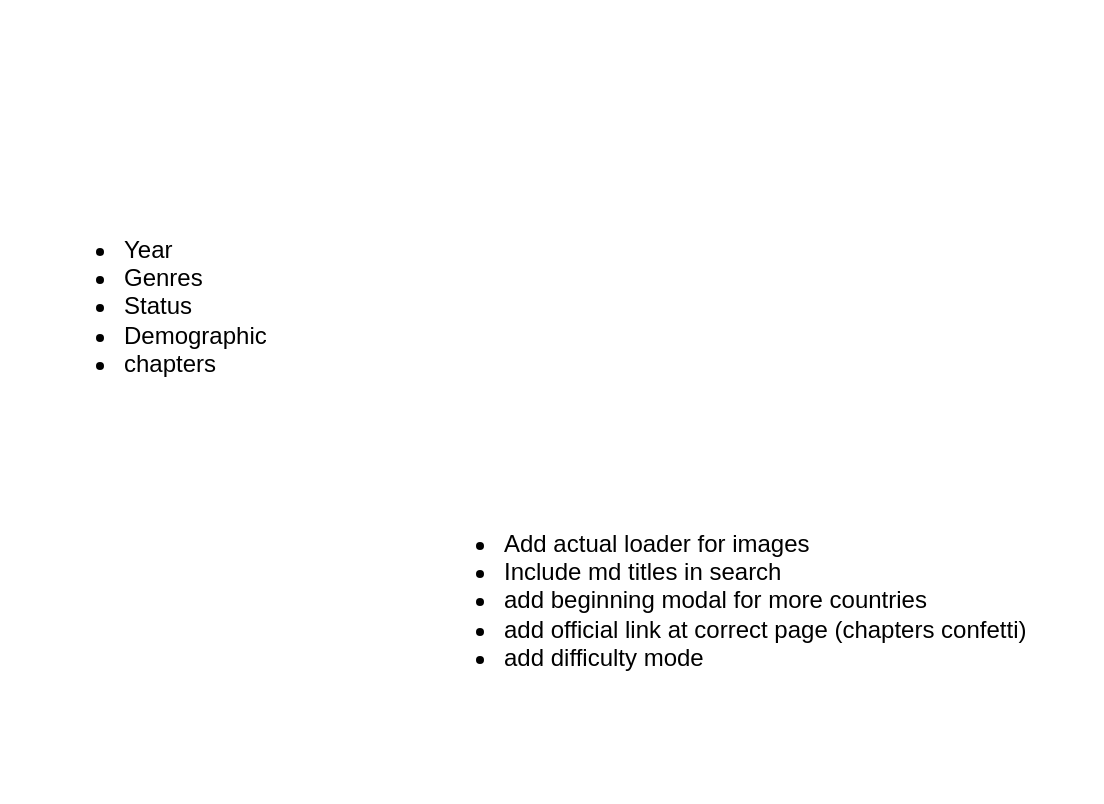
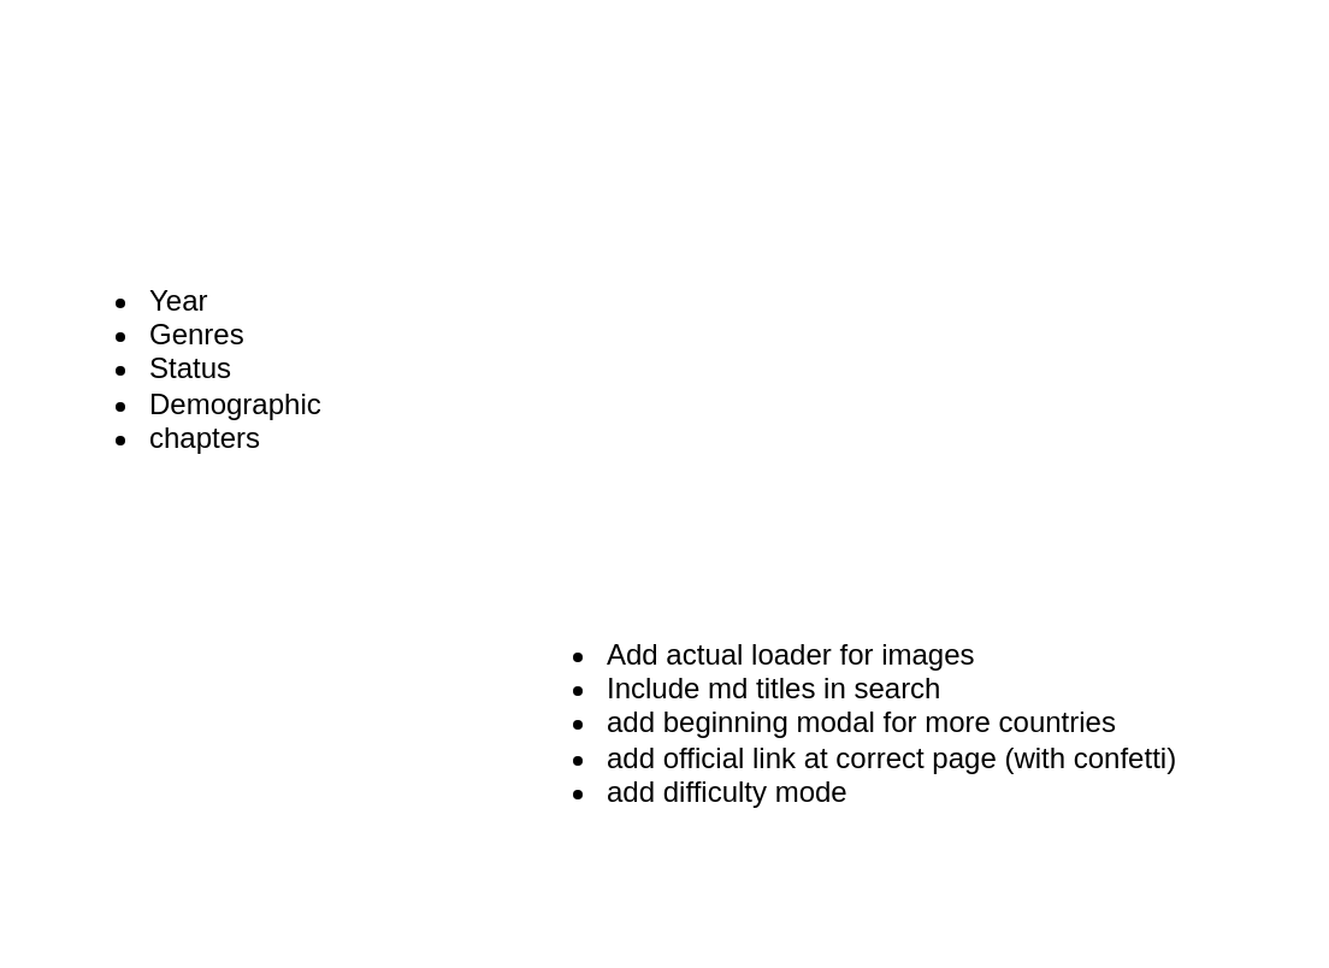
- <mxCell id="2" value="&lt;ul&gt;&lt;li&gt;&lt;span style=&quot;background-color: initial;&quot;&gt;Add actual loader for images&lt;/span&gt;&lt;/li&gt;&lt;li&gt;&lt;span style=&quot;background-color: initial;&quot;&gt;Include md titles in search&lt;/span&gt;&lt;/li&gt;&lt;li&gt;&lt;span style=&quot;background-color: initial;&quot;&gt;add beginning modal for more countries&lt;/span&gt;&lt;/li&gt;&lt;li&gt;&lt;span style=&quot;background-color: initial;&quot;&gt;add official link at correct page (chapters confetti)&lt;/span&gt;&lt;/li&gt;&lt;li&gt;&lt;span style=&quot;background-color: initial;&quot;&gt;add difficulty mode&lt;/span&gt;&lt;/li&gt;&lt;/ul&gt;" style="text;html=1;whiteSpace=wrap;verticalAlign=middle;overflow=hidden;fillColor=default;" vertex="1" parent="1"><mxGeometry x="210" y="220" width="320" height="160" as="geometry" /></mxCell>
+ <mxCell id="2" value="&lt;ul&gt;&lt;li&gt;&lt;span style=&quot;background-color: initial;&quot;&gt;Add actual loader for images&lt;/span&gt;&lt;/li&gt;&lt;li&gt;&lt;span style=&quot;background-color: initial;&quot;&gt;Include md titles in search&lt;/span&gt;&lt;/li&gt;&lt;li&gt;&lt;span style=&quot;background-color: initial;&quot;&gt;add beginning modal for more countries&lt;/span&gt;&lt;/li&gt;&lt;li&gt;&lt;span style=&quot;background-color: initial;&quot;&gt;add official link at correct page (with confetti)&lt;/span&gt;&lt;/li&gt;&lt;li&gt;&lt;span style=&quot;background-color: initial;&quot;&gt;add difficulty mode&lt;/span&gt;&lt;/li&gt;&lt;/ul&gt;" style="text;html=1;whiteSpace=wrap;verticalAlign=middle;overflow=hidden;fillColor=default;" vertex="1" parent="1"><mxGeometry x="210" y="220" width="320" height="160" as="geometry" /></mxCell>
